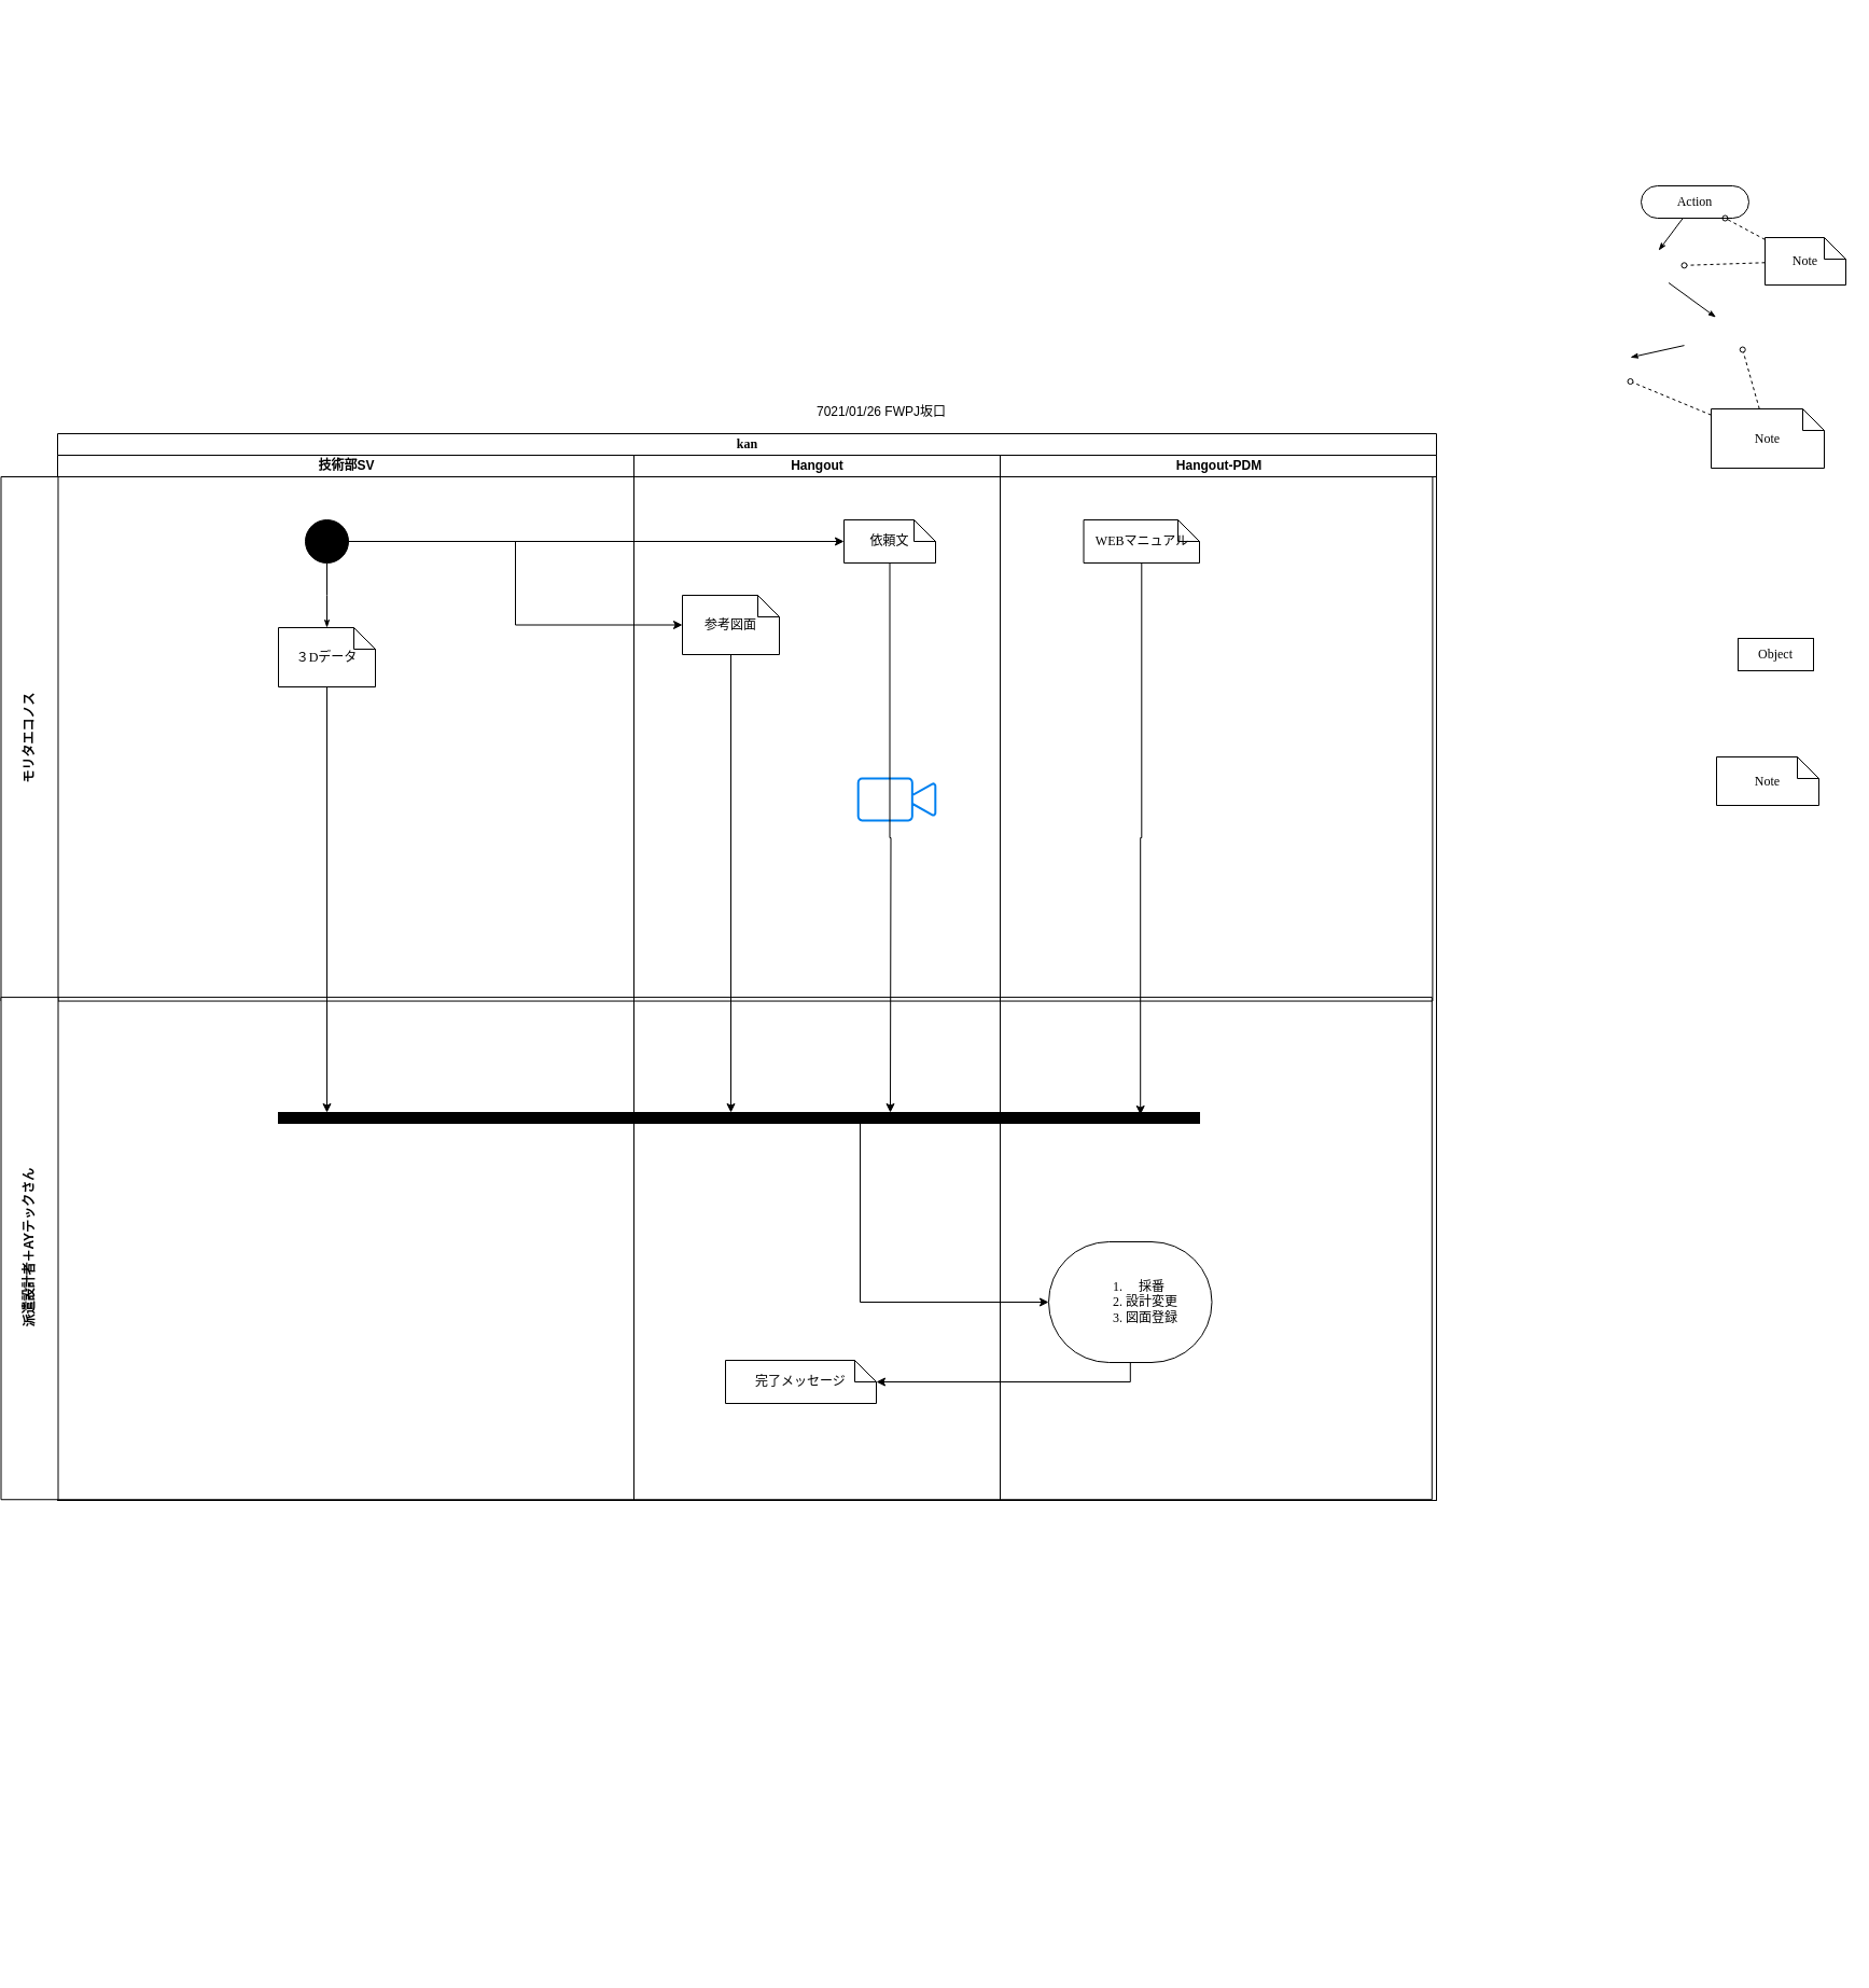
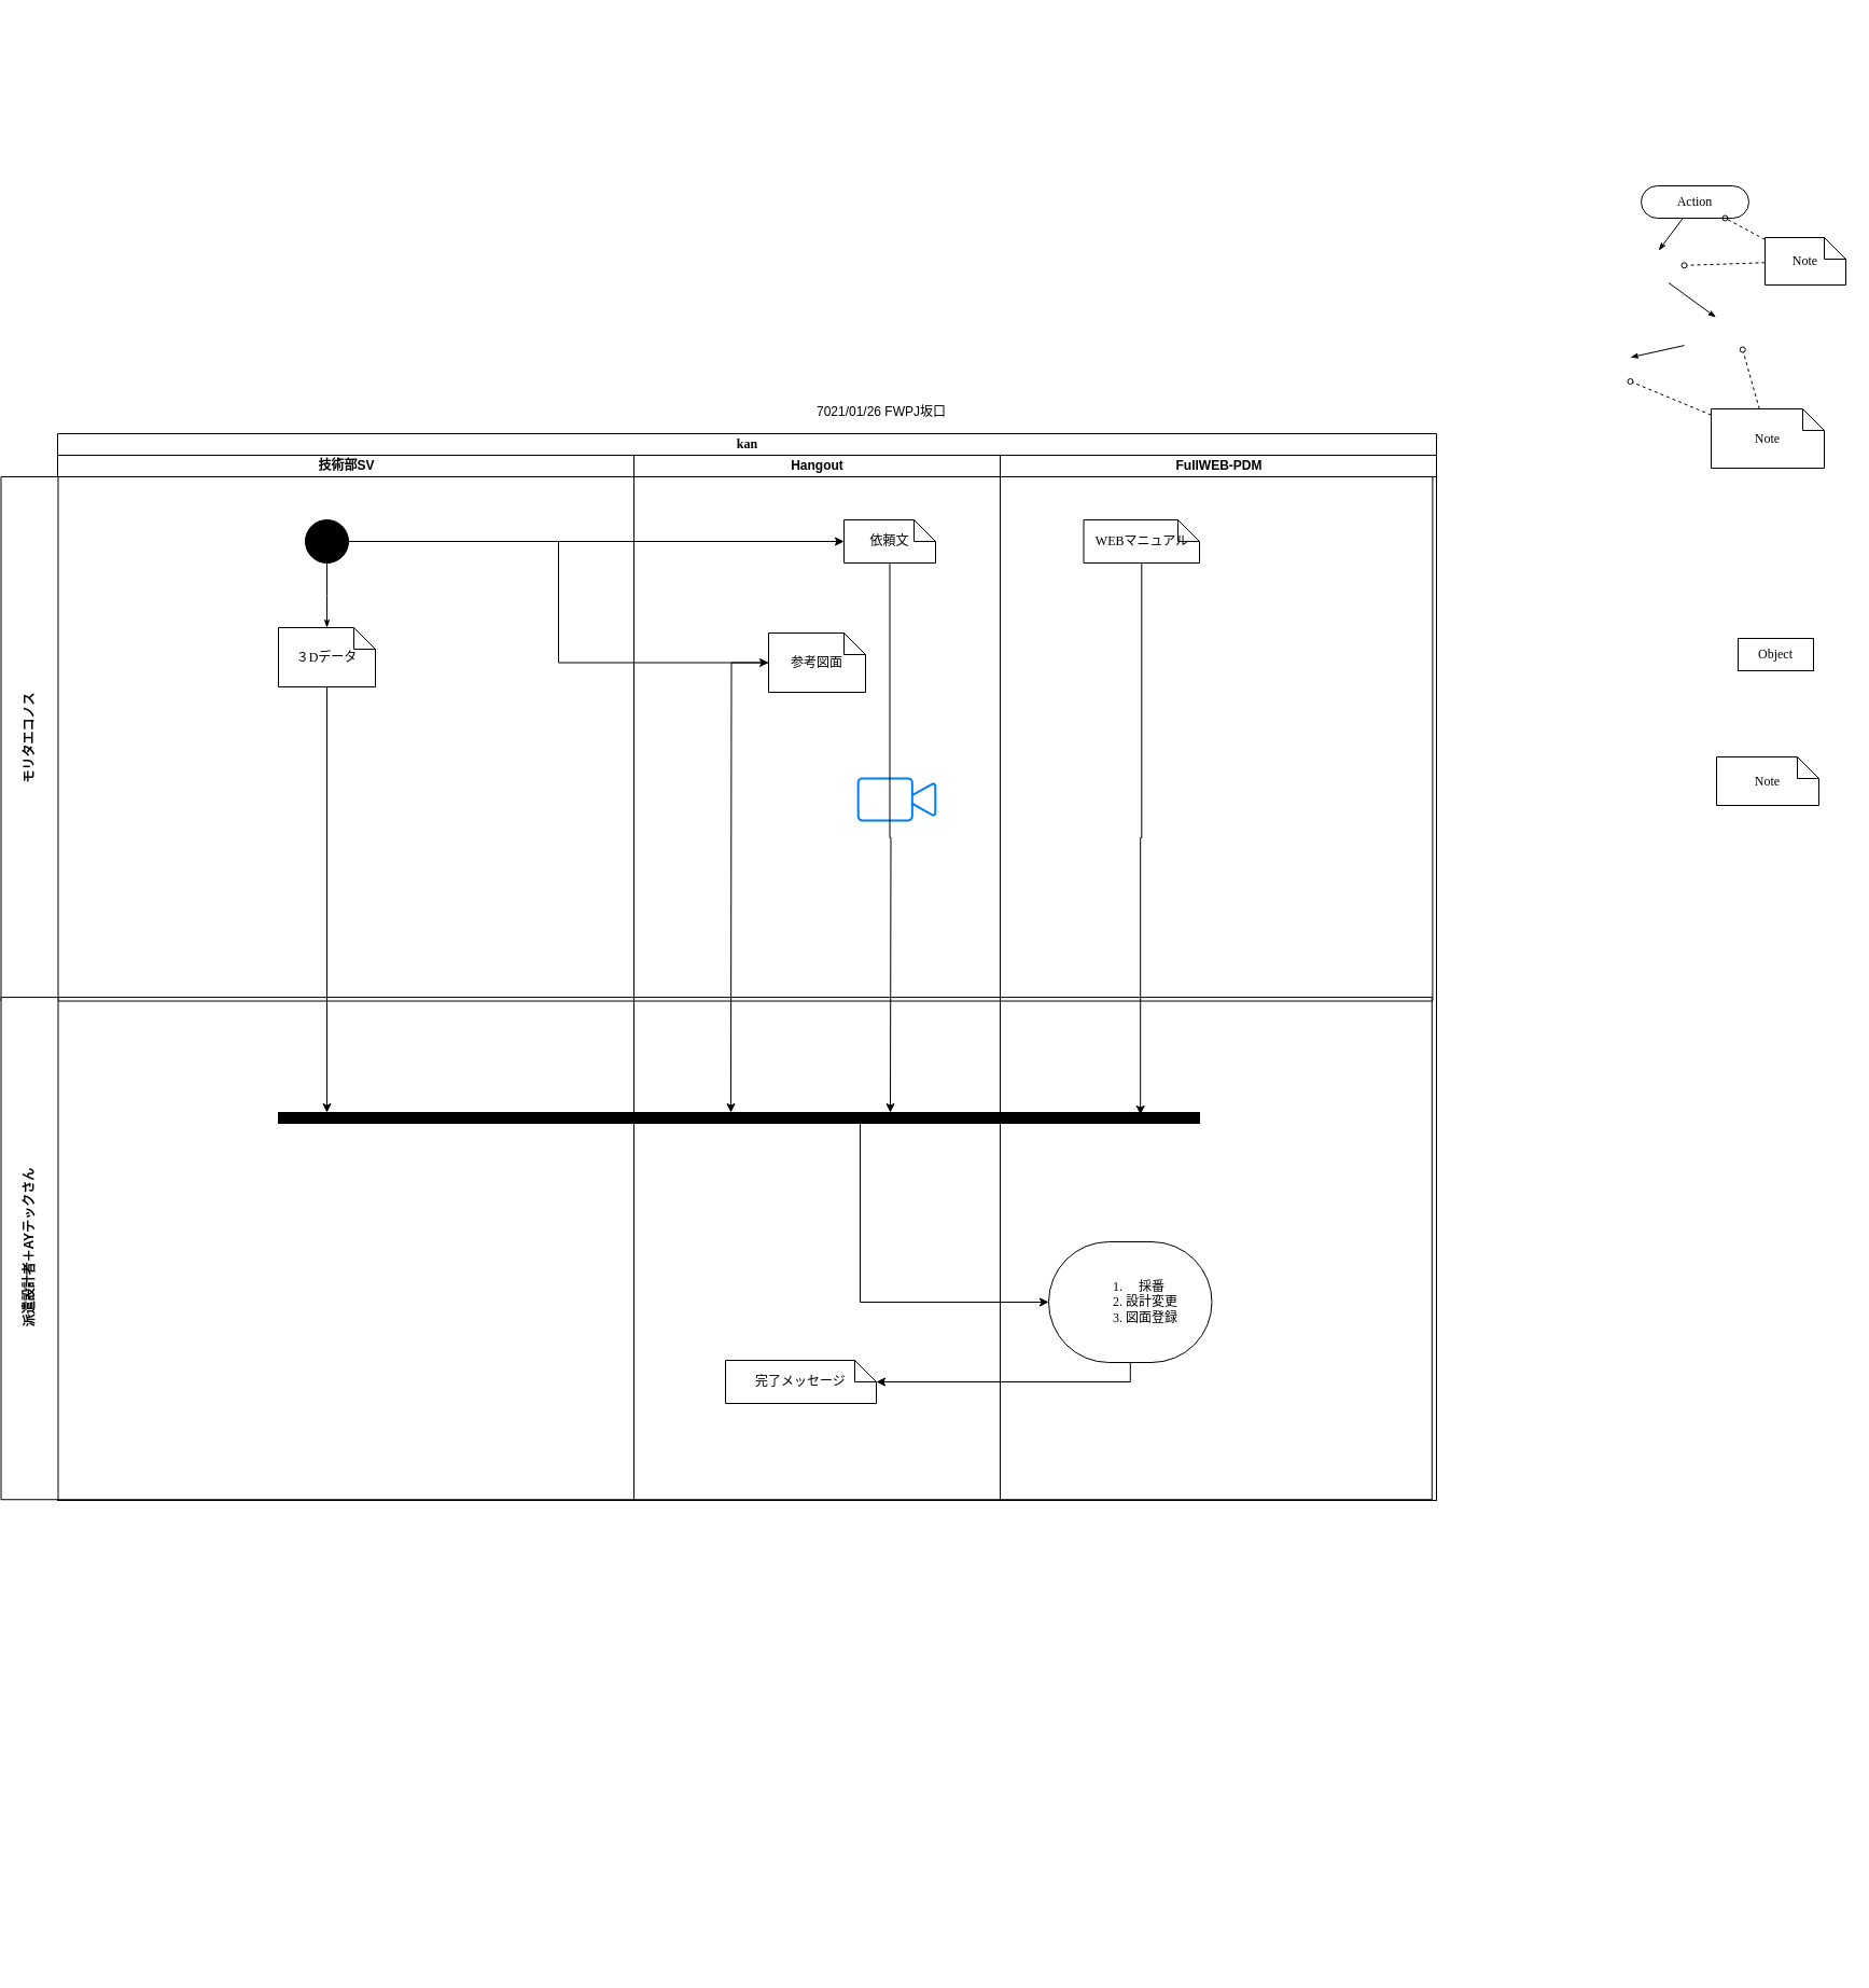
- <mxCell id="13" value="Hangout-PDM" style="swimlane;html=1;startSize=20;" parent="2" vertex="1"><mxGeometry x="875" y="20" width="405" height="970" as="geometry" /></mxCell>
+ <mxCell id="13" value="FullWEB-PDM" style="swimlane;html=1;startSize=20;" parent="2" vertex="1"><mxGeometry x="875" y="20" width="405" height="970" as="geometry" /></mxCell>
- <mxCell id="9" value="参考図面" style="shape=note;whiteSpace=wrap;html=1;rounded=0;shadow=0;comic=0;labelBackgroundColor=none;strokeWidth=1;fontFamily=Verdana;fontSize=12;align=center;size=20;" vertex="1" parent="7"><mxGeometry x="45" y="130" width="90" height="55" as="geometry" /></mxCell>
+ <mxCell id="9" value="参考図面" style="shape=note;whiteSpace=wrap;html=1;rounded=0;shadow=0;comic=0;labelBackgroundColor=none;strokeWidth=1;fontFamily=Verdana;fontSize=12;align=center;size=20;" vertex="1" parent="7"><mxGeometry x="125" y="165" width="90" height="55" as="geometry" /></mxCell>
